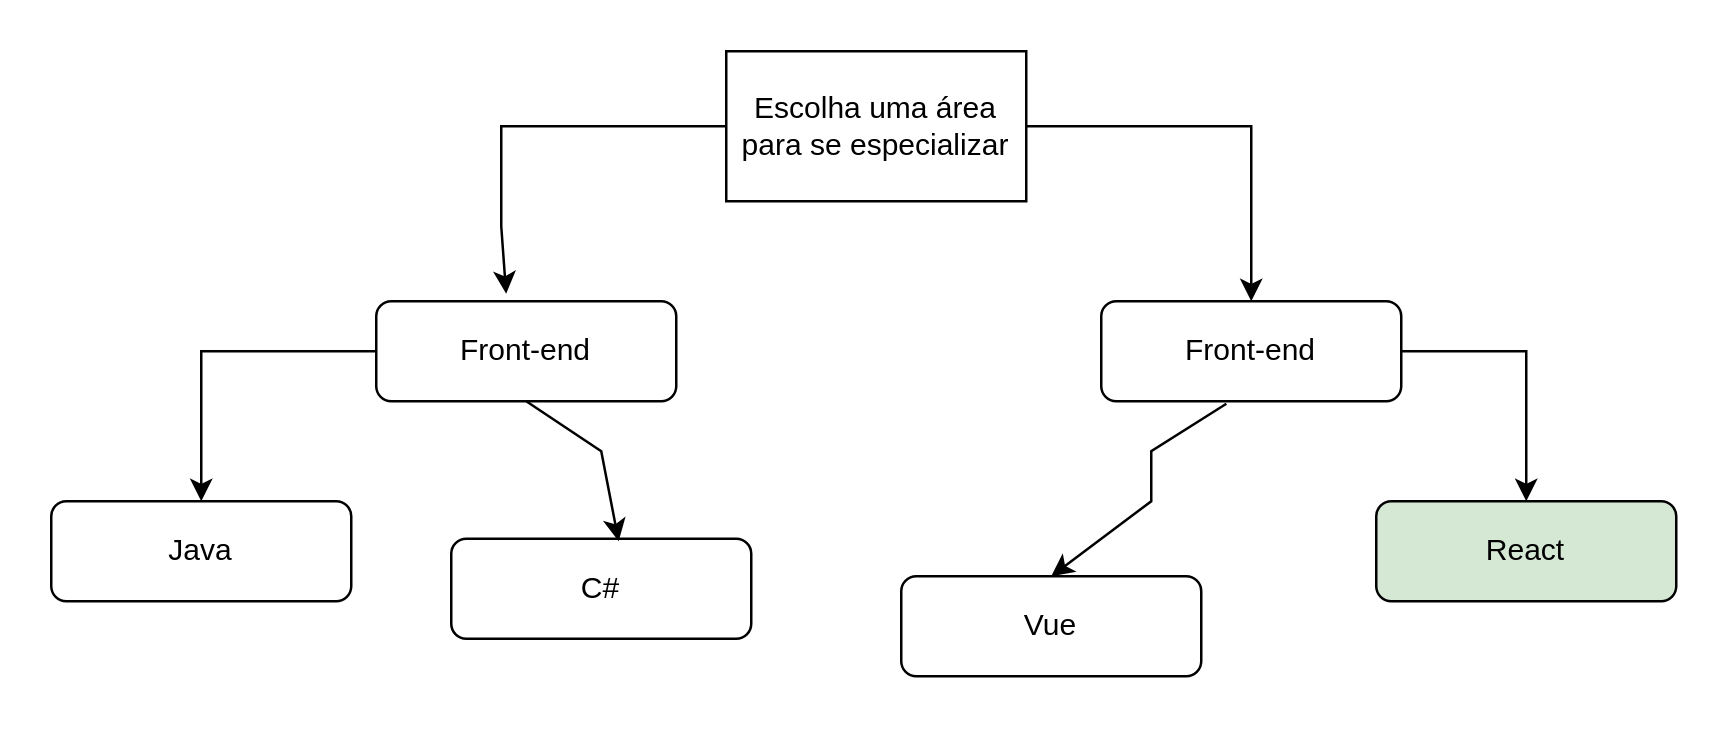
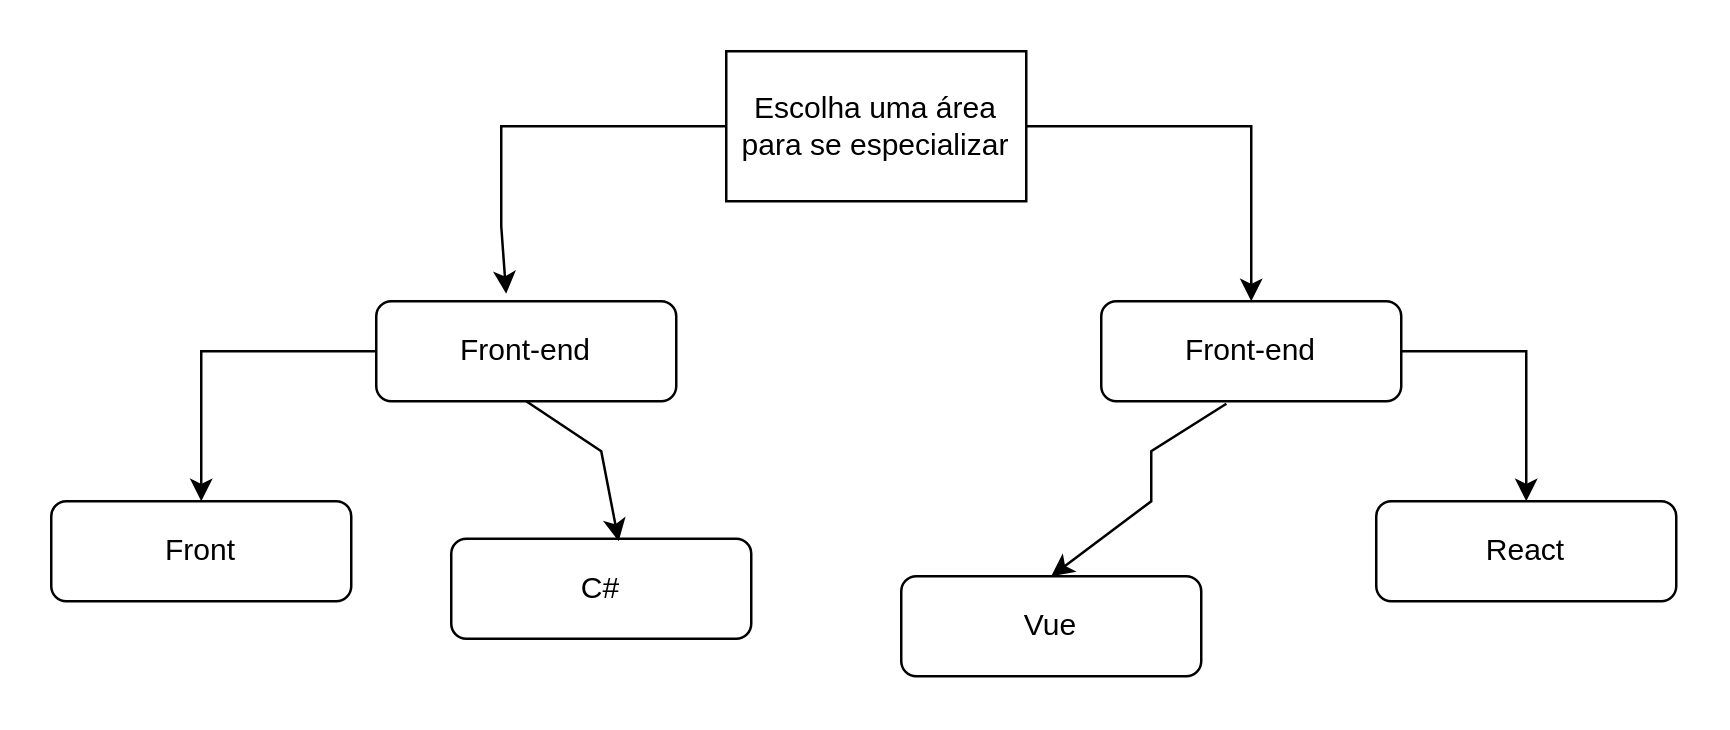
- <mxCell id="12" value="Java" style="rounded=1;whiteSpace=wrap;html=1;fontSize=12;glass=0;strokeWidth=1;shadow=0;" vertex="1" parent="1"><mxGeometry x="20" y="200" width="120" height="40" as="geometry" /></mxCell>
+ <mxCell id="12" value="Front" style="rounded=1;whiteSpace=wrap;html=1;fontSize=12;glass=0;strokeWidth=1;shadow=0;" vertex="1" parent="1"><mxGeometry x="20" y="200" width="120" height="40" as="geometry" /></mxCell>
- <mxCell id="8" value="React" style="rounded=1;whiteSpace=wrap;html=1;fontSize=12;glass=0;strokeWidth=1;shadow=0;fillColor=#d5e8d4;" vertex="1" parent="1"><mxGeometry x="550" y="200" width="120" height="40" as="geometry" /></mxCell>
+ <mxCell id="8" value="React" style="rounded=1;whiteSpace=wrap;html=1;fontSize=12;glass=0;strokeWidth=1;shadow=0;" vertex="1" parent="1"><mxGeometry x="550" y="200" width="120" height="40" as="geometry" /></mxCell>
